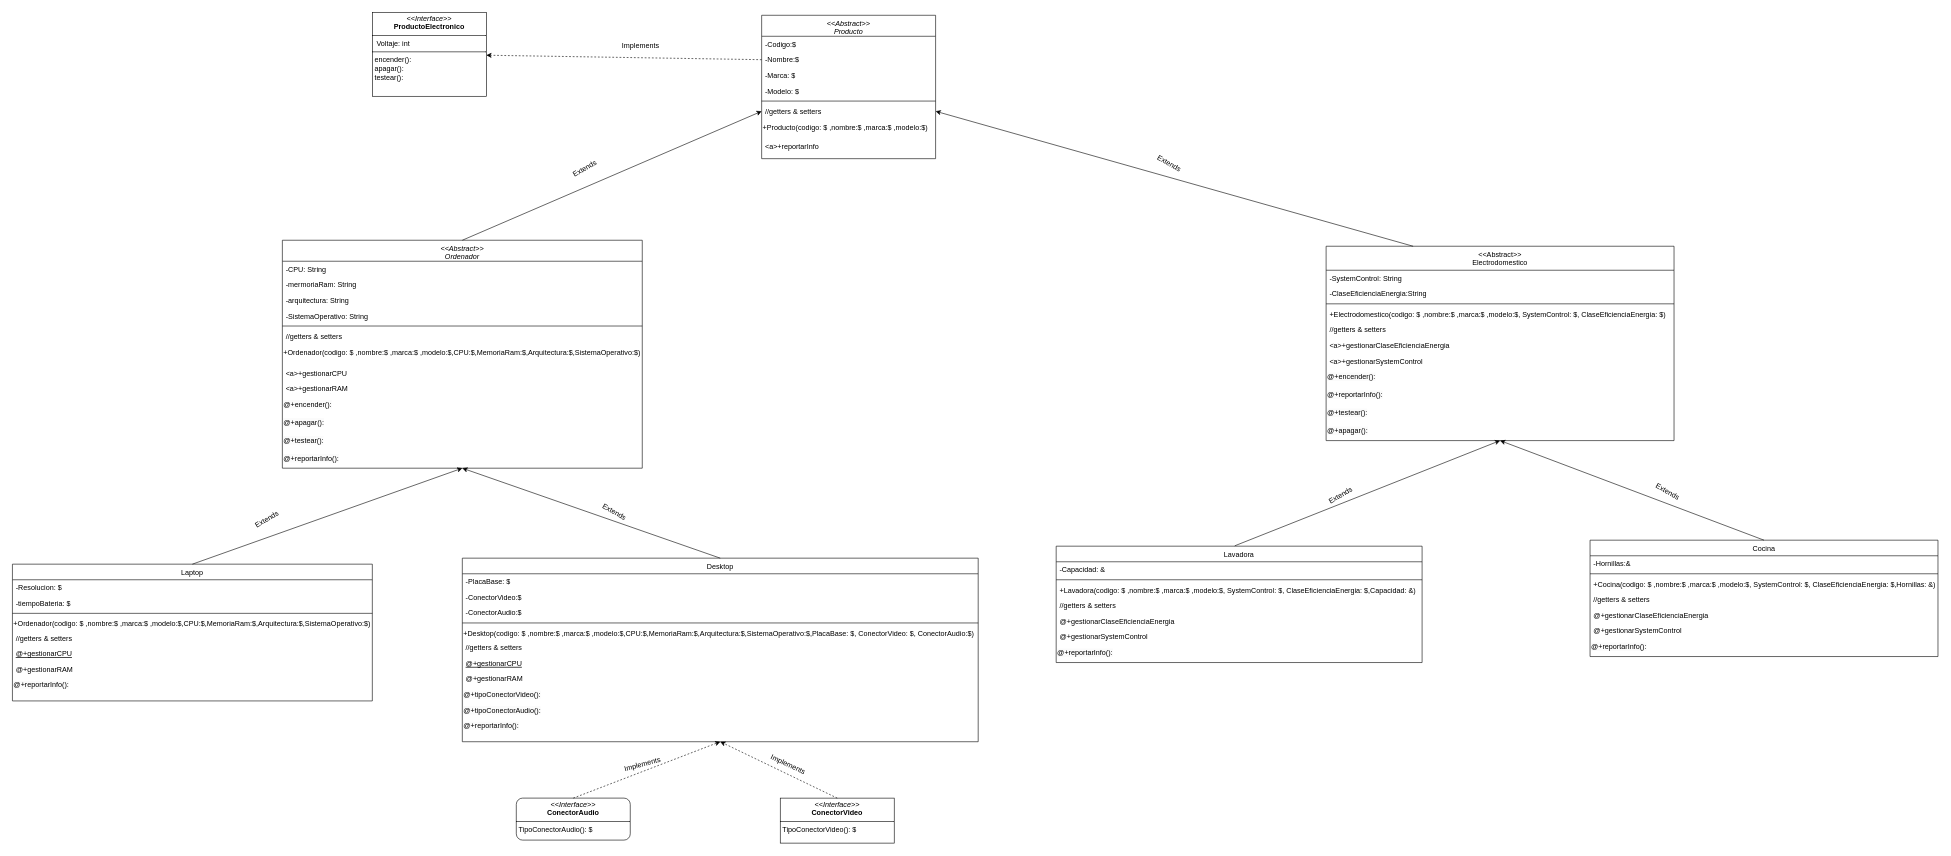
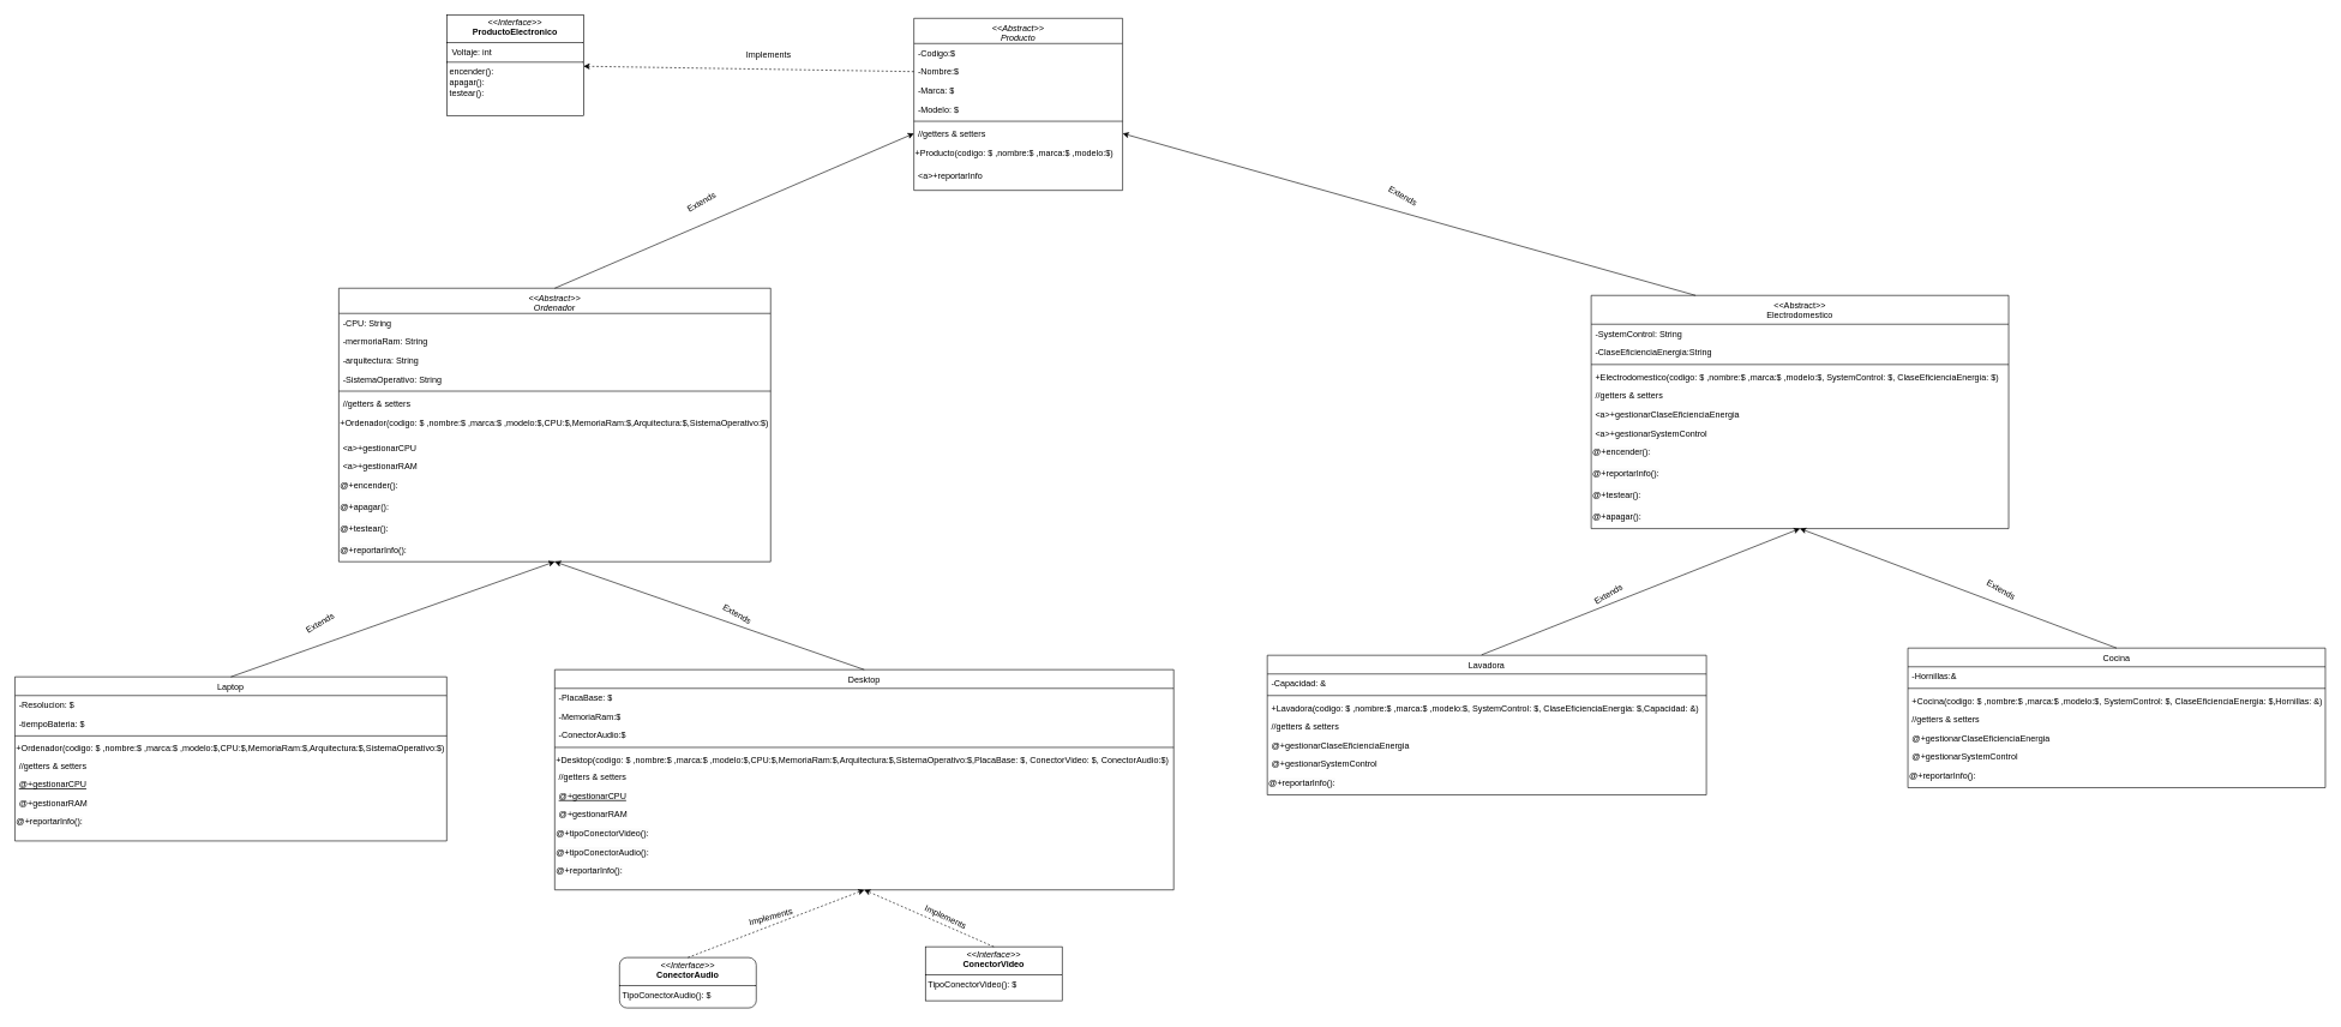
- <mxCell id="27" value="-ConectorVideo:$" style="text;align=left;verticalAlign=top;spacingLeft=4;spacingRight=4;overflow=hidden;rotatable=0;points=[[0,0.5],[1,0.5]];portConstraint=eastwest;" vertex="1" parent="25"><mxGeometry y="52" width="860" height="26" as="geometry" /></mxCell>
+ <mxCell id="27" value="-MemoriaRam:$" style="text;align=left;verticalAlign=top;spacingLeft=4;spacingRight=4;overflow=hidden;rotatable=0;points=[[0,0.5],[1,0.5]];portConstraint=eastwest;" vertex="1" parent="25"><mxGeometry y="52" width="860" height="26" as="geometry" /></mxCell>
- <mxCell id="89" value="&lt;p style=&quot;margin:0px;margin-top:4px;text-align:center;&quot;&gt;&lt;i&gt;&amp;lt;&amp;lt;Interface&amp;gt;&amp;gt;&lt;/i&gt;&lt;br&gt;&lt;b&gt;ConectorVideo&lt;/b&gt;&lt;/p&gt;&lt;hr size=&quot;1&quot; style=&quot;border-style:solid;&quot;&gt;&lt;p style=&quot;margin:0px;margin-left:4px;&quot;&gt;TipoConectorVideo(): $&lt;br&gt;&lt;/p&gt;" style="verticalAlign=top;align=left;overflow=fill;html=1;whiteSpace=wrap;" vertex="1" parent="1"><mxGeometry x="1300" y="1330" width="190" height="75" as="geometry" /></mxCell>
+ <mxCell id="89" value="&lt;p style=&quot;margin:0px;margin-top:4px;text-align:center;&quot;&gt;&lt;i&gt;&amp;lt;&amp;lt;Interface&amp;gt;&amp;gt;&lt;/i&gt;&lt;br&gt;&lt;b&gt;ConectorVideo&lt;/b&gt;&lt;/p&gt;&lt;hr size=&quot;1&quot; style=&quot;border-style:solid;&quot;&gt;&lt;p style=&quot;margin:0px;margin-left:4px;&quot;&gt;TipoConectorVideo(): $&lt;br&gt;&lt;/p&gt;" style="verticalAlign=top;align=left;overflow=fill;html=1;whiteSpace=wrap;" vertex="1" parent="1"><mxGeometry x="1285" y="1315" width="190" height="75" as="geometry" /></mxCell>
